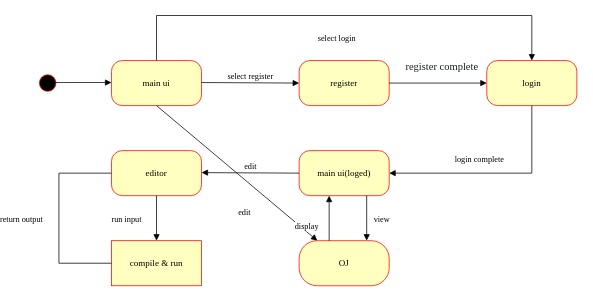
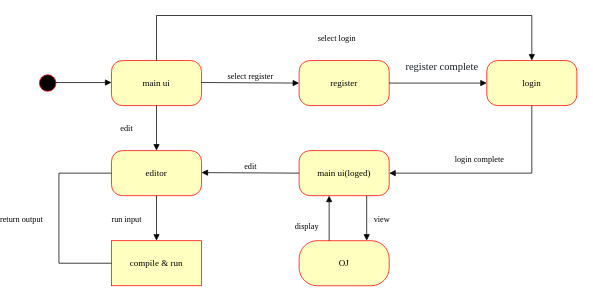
- <mxCell id="12" value="edit" style="html=1;verticalAlign=bottom;endArrow=block;rounded=0;fontFamily=Verdana;exitX=0.5;exitY=1;exitDx=0;exitDy=0;" edge="1" parent="1" source="4" target="18"><mxGeometry x="0.333" y="-40" width="80" relative="1" as="geometry"><mxPoint x="180" y="160" as="sourcePoint" /><mxPoint x="260" y="160" as="targetPoint" /><mxPoint as="offset" /></mxGeometry></mxCell>
+ <mxCell id="12" value="edit" style="html=1;verticalAlign=bottom;endArrow=block;rounded=0;fontFamily=Verdana;entryX=0.5;entryY=0;entryDx=0;entryDy=0;exitX=0.5;exitY=1;exitDx=0;exitDy=0;" edge="1" parent="1" source="4" target="3"><mxGeometry x="0.333" y="-40" width="80" relative="1" as="geometry"><mxPoint x="180" y="160" as="sourcePoint" /><mxPoint x="260" y="160" as="targetPoint" /><mxPoint as="offset" /></mxGeometry></mxCell>
